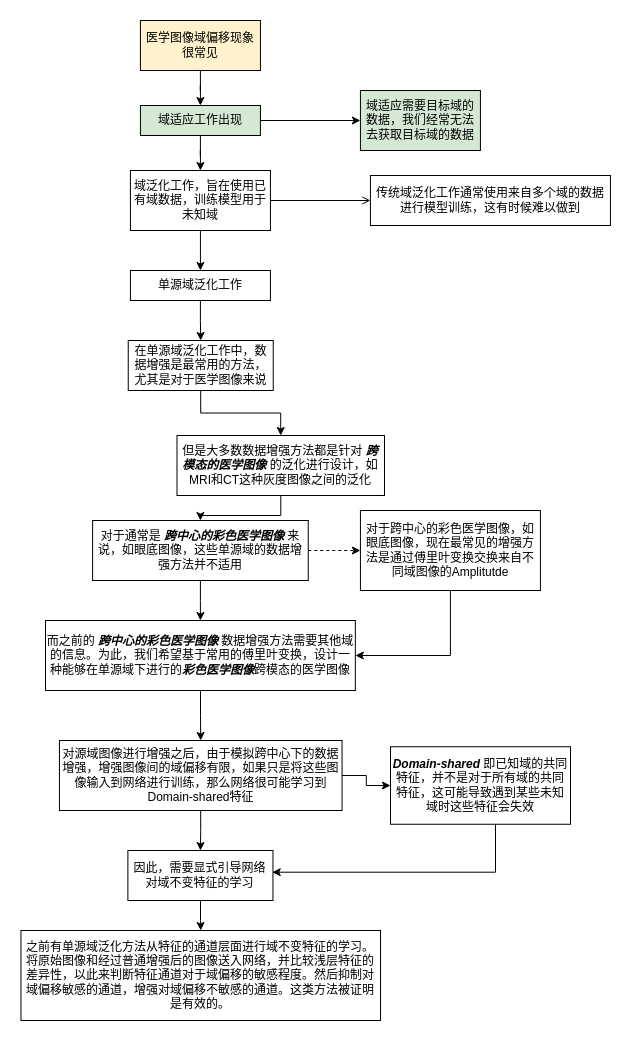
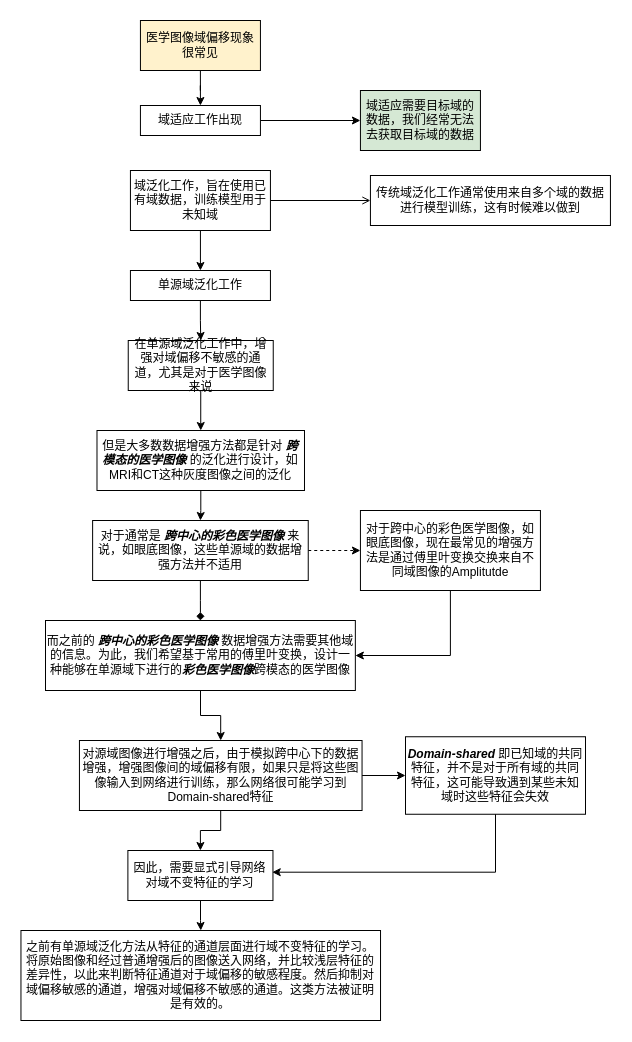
- <mxCell id="6" value="域适应工作出现" style="rounded=0;whiteSpace=wrap;html=1;fillColor=#d5e8d4;" parent="1" vertex="1"><mxGeometry x="139.93" y="105" width="120" height="30" as="geometry" /></mxCell>
+ <mxCell id="6" value="域适应工作出现" style="rounded=0;whiteSpace=wrap;html=1;" parent="1" vertex="1"><mxGeometry x="139.93" y="105" width="120" height="30" as="geometry" /></mxCell>
- <mxCell id="4" style="edgeStyle=orthogonalEdgeStyle;rounded=0;orthogonalLoop=1;jettySize=auto;html=1;entryX=0.5;entryY=0;entryDx=0;entryDy=0;" parent="1" source="6" target="9" edge="1"><mxGeometry relative="1" as="geometry" /></mxCell>
- <mxCell id="15" value="在单源域泛化工作中，数据增强是最常用的方法，尤其是对于医学图像来说" style="rounded=0;whiteSpace=wrap;html=1;" parent="1" vertex="1"><mxGeometry x="127.74" y="340" width="145" height="50" as="geometry" /></mxCell>
+ <mxCell id="15" value="在单源域泛化工作中，增强对域偏移不敏感的通道，尤其是对于医学图像来说" style="rounded=0;whiteSpace=wrap;html=1;" parent="1" vertex="1"><mxGeometry x="127.74" y="340" width="145" height="50" as="geometry" /></mxCell>
- <mxCell id="17" value="但是大多数数据增强方法都是针对&amp;nbsp;&lt;i&gt;&lt;b&gt;跨模态的医学图像&amp;nbsp;&lt;/b&gt;&lt;/i&gt;的泛化进行设计，如MRI和CT这种灰度图像之间的泛化" style="rounded=0;whiteSpace=wrap;html=1;" parent="1" vertex="1"><mxGeometry x="176.49" y="435" width="207.5" height="60" as="geometry" /></mxCell>
+ <mxCell id="17" value="但是大多数数据增强方法都是针对&amp;nbsp;&lt;i&gt;&lt;b&gt;跨模态的医学图像&amp;nbsp;&lt;/b&gt;&lt;/i&gt;的泛化进行设计，如MRI和CT这种灰度图像之间的泛化" style="rounded=0;whiteSpace=wrap;html=1;" parent="1" vertex="1"><mxGeometry x="96.49" y="430" width="207.5" height="60" as="geometry" /></mxCell>
- <mxCell id="19" style="edgeStyle=orthogonalEdgeStyle;rounded=0;orthogonalLoop=1;jettySize=auto;html=1;entryX=0.5;entryY=0;entryDx=0;entryDy=0;" parent="1" source="20" target="24" edge="1"><mxGeometry relative="1" as="geometry" /></mxCell>
+ <mxCell id="19" style="edgeStyle=orthogonalEdgeStyle;rounded=0;orthogonalLoop=1;jettySize=auto;html=1;entryX=0.5;entryY=0;entryDx=0;entryDy=0;endArrow=diamond;" parent="1" source="20" target="24" edge="1"><mxGeometry relative="1" as="geometry" /></mxCell>
- <mxCell id="27" value="对源域图像进行增强之后，由于模拟跨中心下的数据增强，增强图像间的域偏移有限，如果只是将这些图像输入到网络进行训练，那么网络很可能学习到Domain-shared特征" style="rounded=0;whiteSpace=wrap;html=1;" parent="1" vertex="1"><mxGeometry x="58.94" y="740" width="282.61" height="70" as="geometry" /></mxCell>
+ <mxCell id="27" value="对源域图像进行增强之后，由于模拟跨中心下的数据增强，增强图像间的域偏移有限，如果只是将这些图像输入到网络进行训练，那么网络很可能学习到Domain-shared特征" style="rounded=0;whiteSpace=wrap;html=1;" parent="1" vertex="1"><mxGeometry x="78.94" y="740" width="282.61" height="70" as="geometry" /></mxCell>
- <mxCell id="28" value="&lt;b style=&quot;font-style: italic;&quot;&gt;Domain-shared&amp;nbsp;&lt;/b&gt;即已知域的共同特征，并不是对于所有域的共同特征，这可能导致遇到某些未知域时这些特征会失效" style="rounded=0;whiteSpace=wrap;html=1;" parent="1" vertex="1"><mxGeometry x="390" y="746.25" width="180" height="77.5" as="geometry" /></mxCell>
+ <mxCell id="28" value="&lt;b style=&quot;font-style: italic;&quot;&gt;Domain-shared&amp;nbsp;&lt;/b&gt;即已知域的共同特征，并不是对于所有域的共同特征，这可能导致遇到某些未知域时这些特征会失效" style="rounded=0;whiteSpace=wrap;html=1;" parent="1" vertex="1"><mxGeometry x="405" y="736.25" width="180" height="77.5" as="geometry" /></mxCell>
